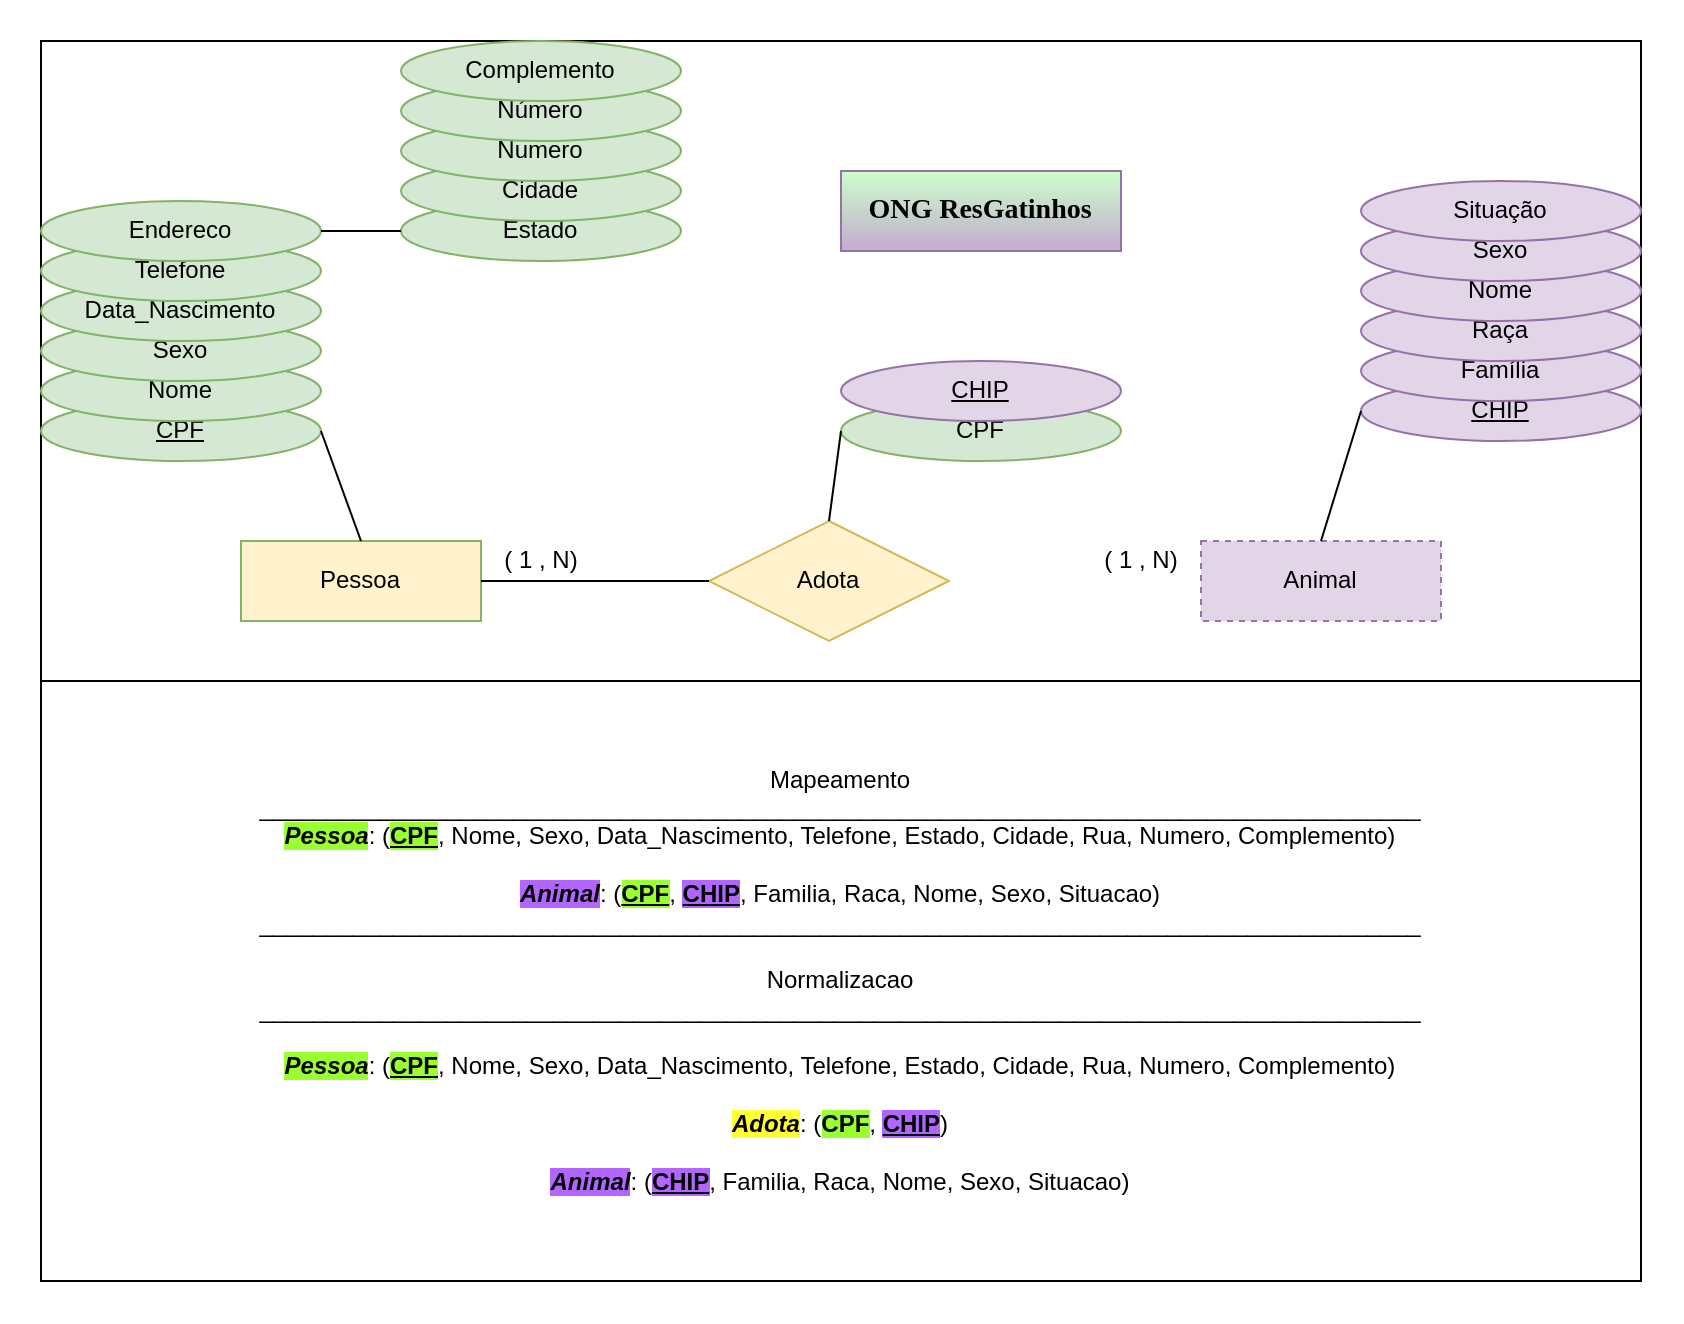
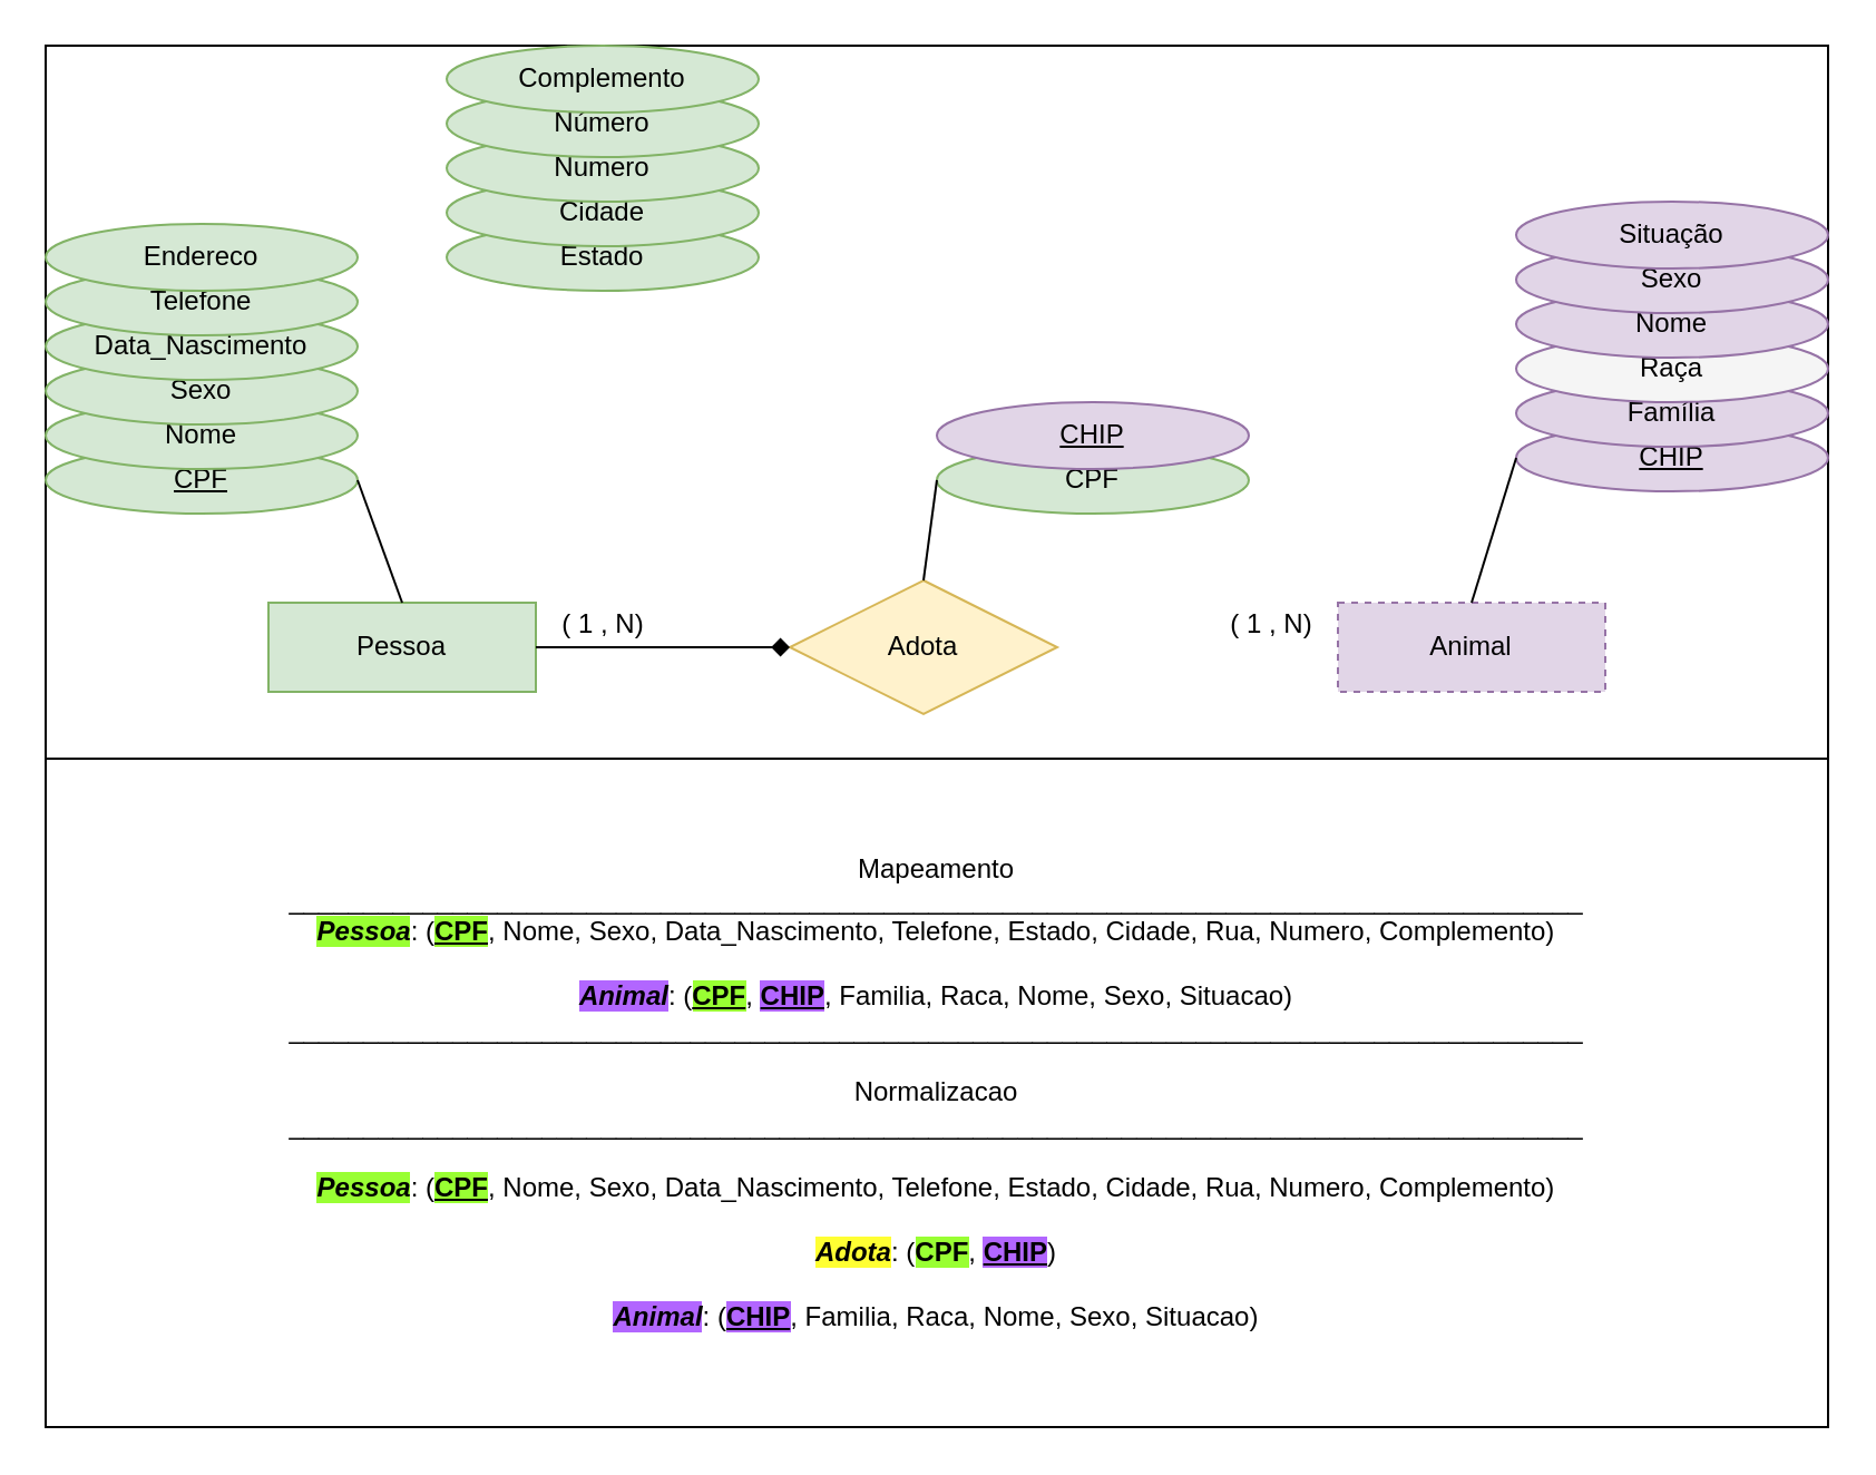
- <mxCell id="30" value="&lt;font style=&quot;font-size: 14px;&quot; face=&quot;Times New Roman&quot;&gt;&lt;b&gt;ONG ResGatinhos&lt;/b&gt;&lt;/font&gt;" style="text;html=1;strokeColor=#9673a6;fillColor=#CCFFCC;align=center;verticalAlign=middle;whiteSpace=wrap;rounded=0;labelBackgroundColor=none;fontFamily=Helvetica;gradientColor=#C3ABD0;" parent="1" vertex="1"><mxGeometry x="420" y="85" width="140" height="40" as="geometry" /></mxCell>
- <mxCell id="19" value="" style="endArrow=none;html=1;rounded=0;exitX=0;exitY=0.5;exitDx=0;exitDy=0;entryX=1;entryY=0.5;entryDx=0;entryDy=0;" parent="1" source="13" target="12" edge="1"><mxGeometry width="50" height="50" relative="1" as="geometry"><mxPoint x="171.54" y="230.94" as="sourcePoint" /><mxPoint x="190" y="280" as="targetPoint" /></mxGeometry></mxCell>
- <mxCell id="26" value="Raça" style="ellipse;whiteSpace=wrap;html=1;align=center;fillColor=#e1d5e7;strokeColor=#9673a6;" parent="1" vertex="1"><mxGeometry x="680" y="150" width="140" height="30" as="geometry" /></mxCell>
+ <mxCell id="26" value="Raça" style="ellipse;whiteSpace=wrap;html=1;align=center;fillColor=#f5f5f5;strokeColor=#9673a6;" parent="1" vertex="1"><mxGeometry x="680" y="150" width="140" height="30" as="geometry" /></mxCell>
- <mxCell id="3" value="Pessoa" style="rounded=0;whiteSpace=wrap;html=1;fillColor=#fff2cc;strokeColor=#82b366;" parent="1" vertex="1"><mxGeometry x="120" y="270" width="120" height="40" as="geometry" /></mxCell>
+ <mxCell id="3" value="Pessoa" style="rounded=0;whiteSpace=wrap;html=1;fillColor=#d5e8d4;strokeColor=#82b366;" parent="1" vertex="1"><mxGeometry x="120" y="270" width="120" height="40" as="geometry" /></mxCell>
- <mxCell id="6" value="" style="endArrow=none;html=1;rounded=0;exitX=1;exitY=0.5;exitDx=0;exitDy=0;entryX=0;entryY=0.5;entryDx=0;entryDy=0;" parent="1" source="3" target="5" edge="1"><mxGeometry width="50" height="50" relative="1" as="geometry"><mxPoint x="480" y="280" as="sourcePoint" /><mxPoint x="530" y="230" as="targetPoint" /></mxGeometry></mxCell>
+ <mxCell id="6" value="" style="endArrow=diamond;html=1;rounded=0;exitX=1;exitY=0.5;exitDx=0;exitDy=0;entryX=0;entryY=0.5;entryDx=0;entryDy=0;" parent="1" source="3" target="5" edge="1"><mxGeometry width="50" height="50" relative="1" as="geometry"><mxPoint x="480" y="280" as="sourcePoint" /><mxPoint x="530" y="230" as="targetPoint" /></mxGeometry></mxCell>
